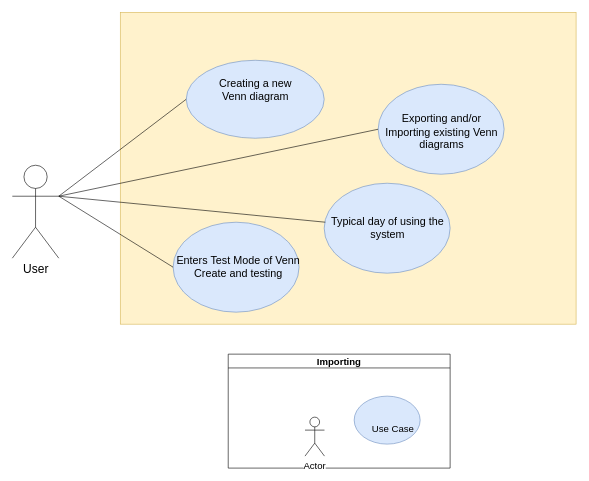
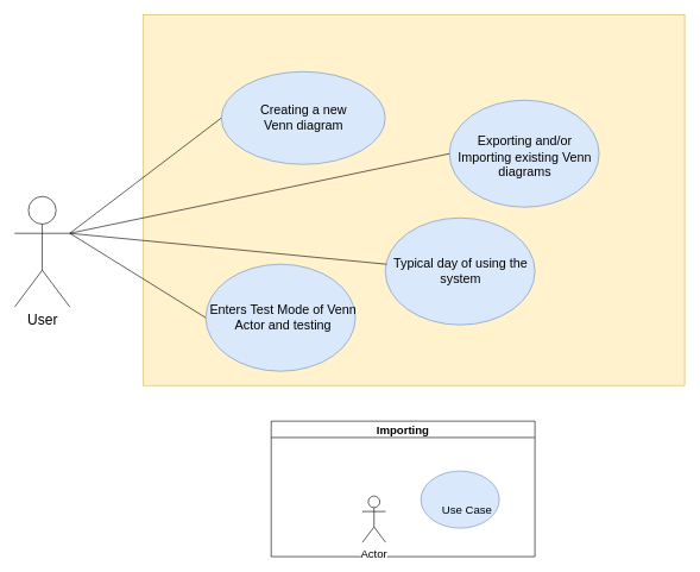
- <mxCell id="9" value="&lt;font style=&quot;font-size: 18px&quot;&gt;Creating a new Venn diagram&lt;/font&gt;" style="text;html=1;strokeColor=none;fillColor=none;align=center;verticalAlign=middle;whiteSpace=wrap;rounded=0;" vertex="1" parent="1"><mxGeometry x="348.75" y="137.5" width="152.5" height="25" as="geometry" /></mxCell>
+ <mxCell id="9" value="&lt;font style=&quot;font-size: 18px&quot;&gt;Creating a new Venn diagram&lt;/font&gt;" style="text;html=1;strokeColor=none;fillColor=none;align=center;verticalAlign=middle;whiteSpace=wrap;rounded=0;" vertex="1" parent="1"><mxGeometry x="348.75" y="152.5" width="152.5" height="25" as="geometry" /></mxCell>
- <mxCell id="11" value="&lt;font style=&quot;font-size: 18px&quot;&gt;Enters Test Mode of Venn Create and testing&lt;br&gt;&lt;/font&gt;" style="text;html=1;strokeColor=none;fillColor=none;align=center;verticalAlign=middle;whiteSpace=wrap;rounded=0;" vertex="1" parent="1"><mxGeometry x="293.12" y="435" width="208.13" height="20" as="geometry" /></mxCell>
+ <mxCell id="11" value="&lt;font style=&quot;font-size: 18px&quot;&gt;Enters Test Mode of Venn Actor and testing&lt;br&gt;&lt;/font&gt;" style="text;html=1;strokeColor=none;fillColor=none;align=center;verticalAlign=middle;whiteSpace=wrap;rounded=0;" vertex="1" parent="1"><mxGeometry x="293.12" y="435" width="208.13" height="20" as="geometry" /></mxCell>
